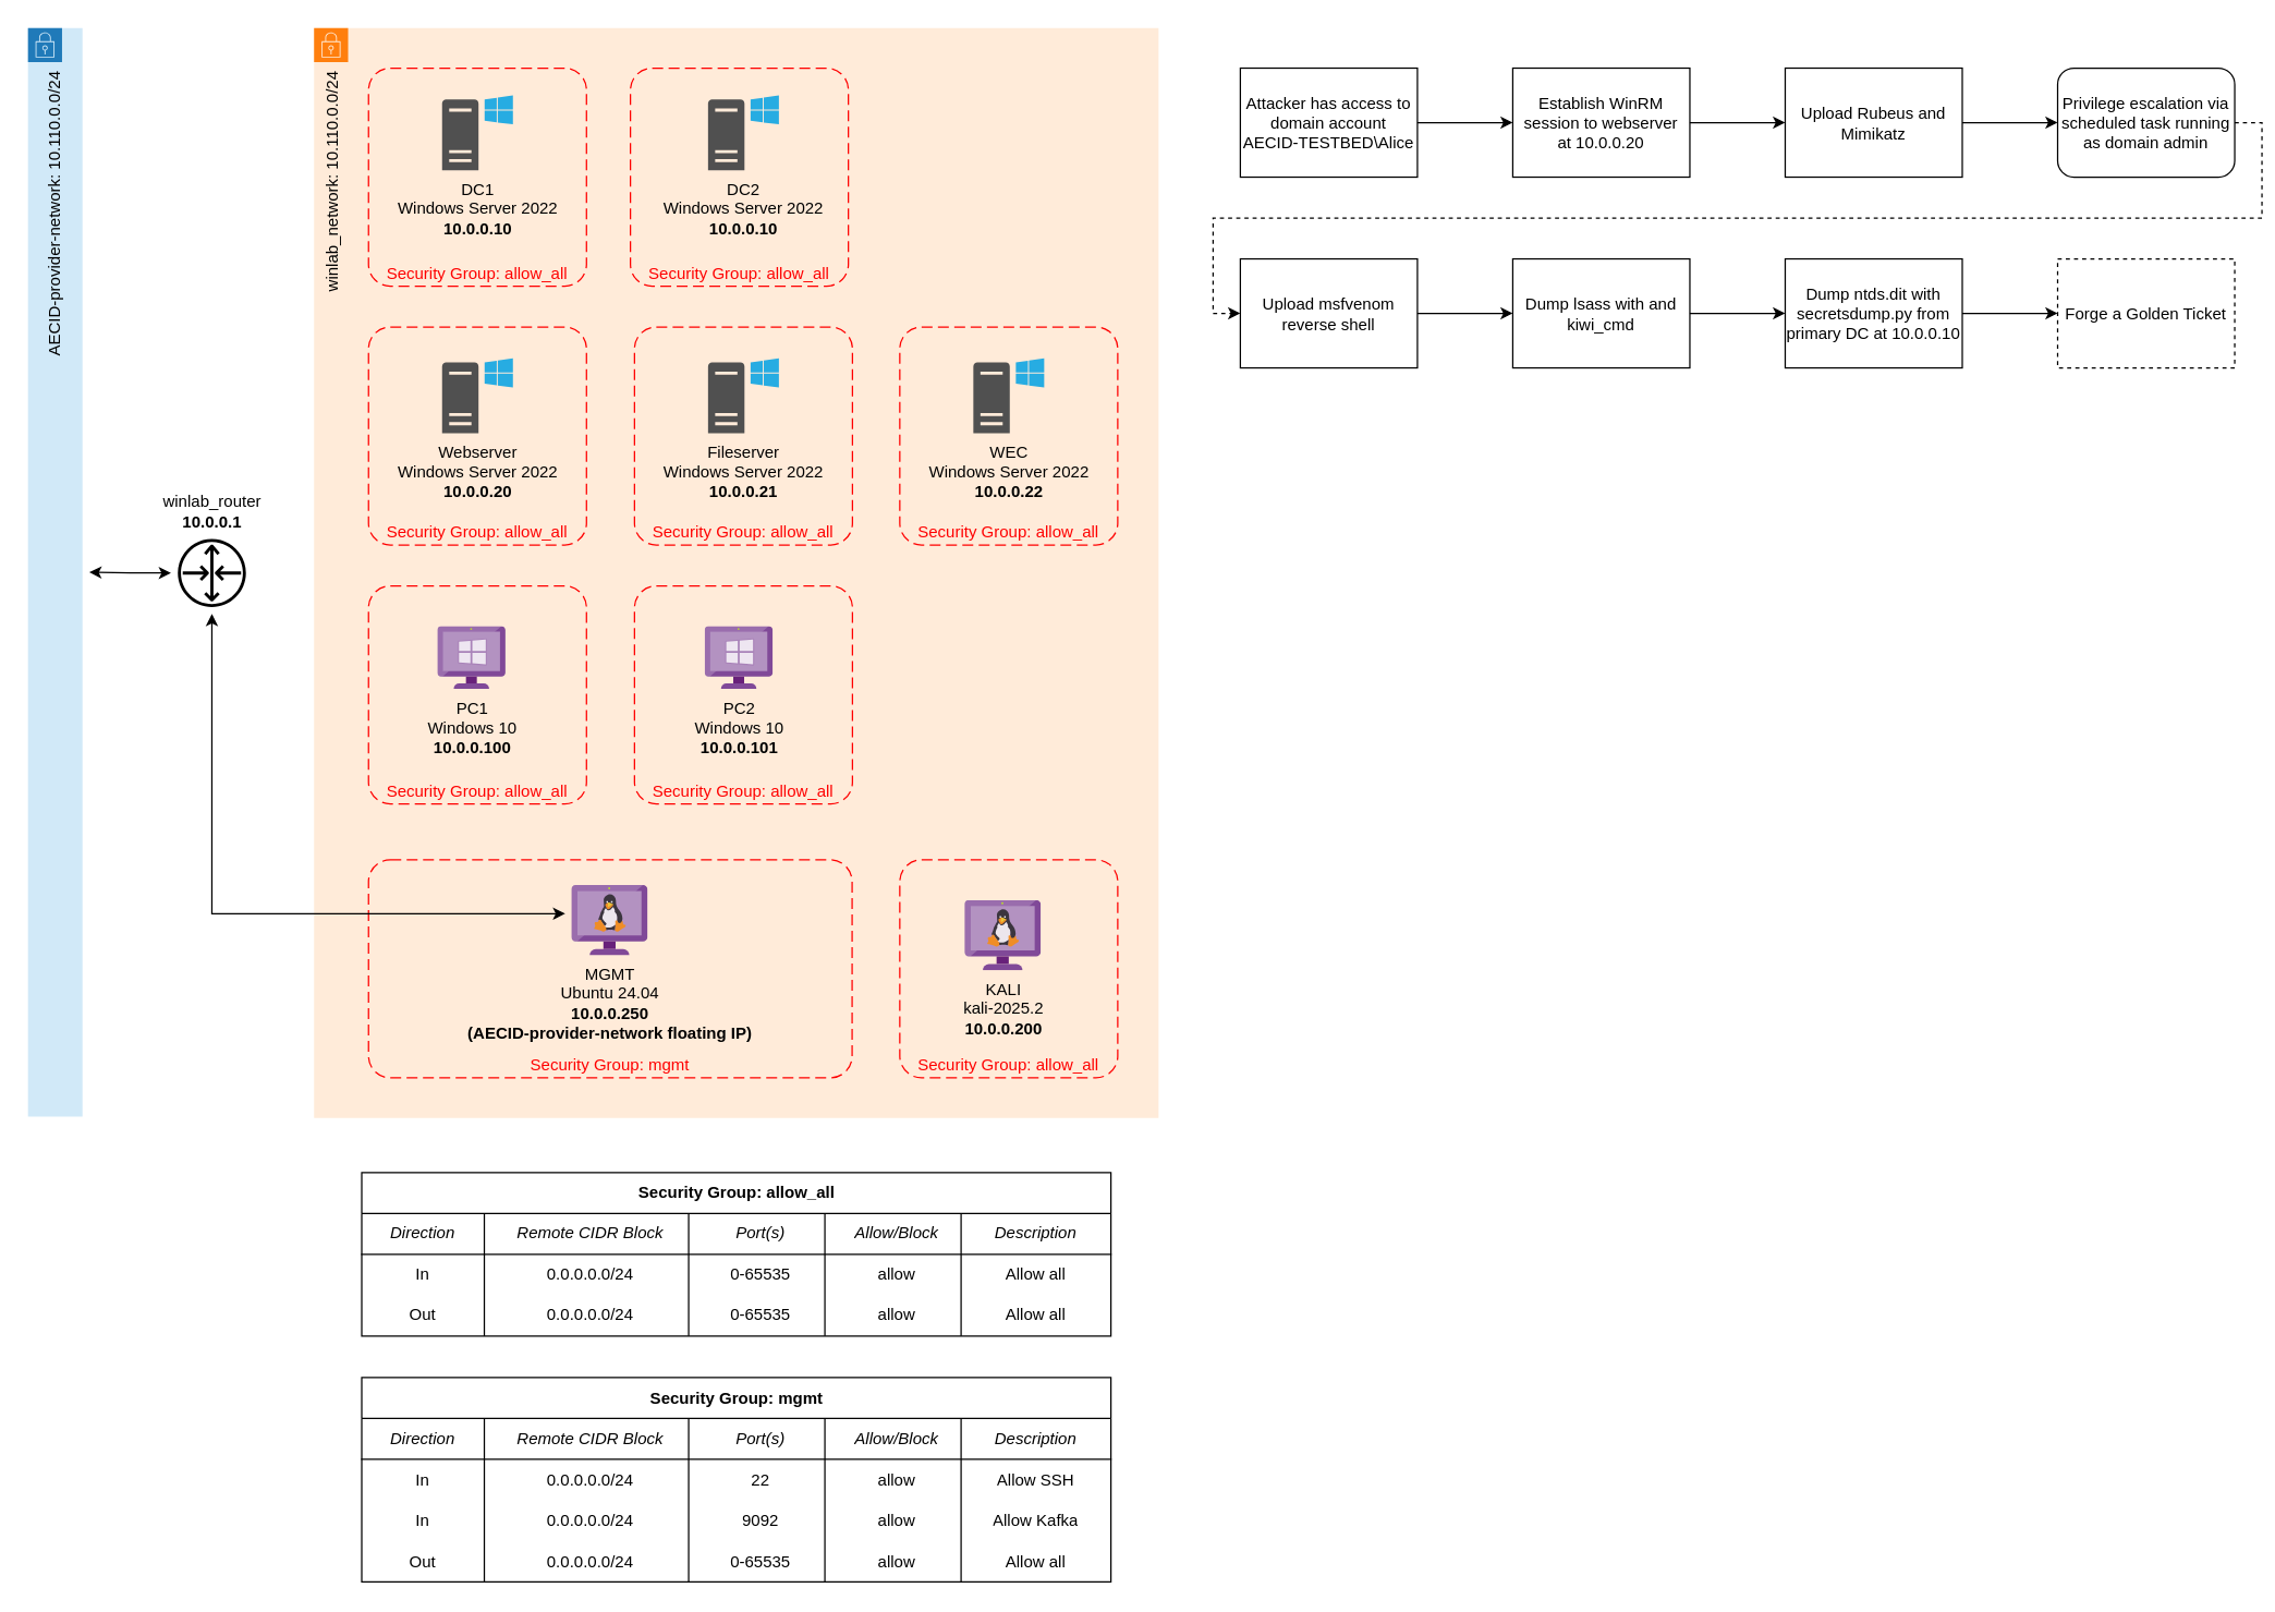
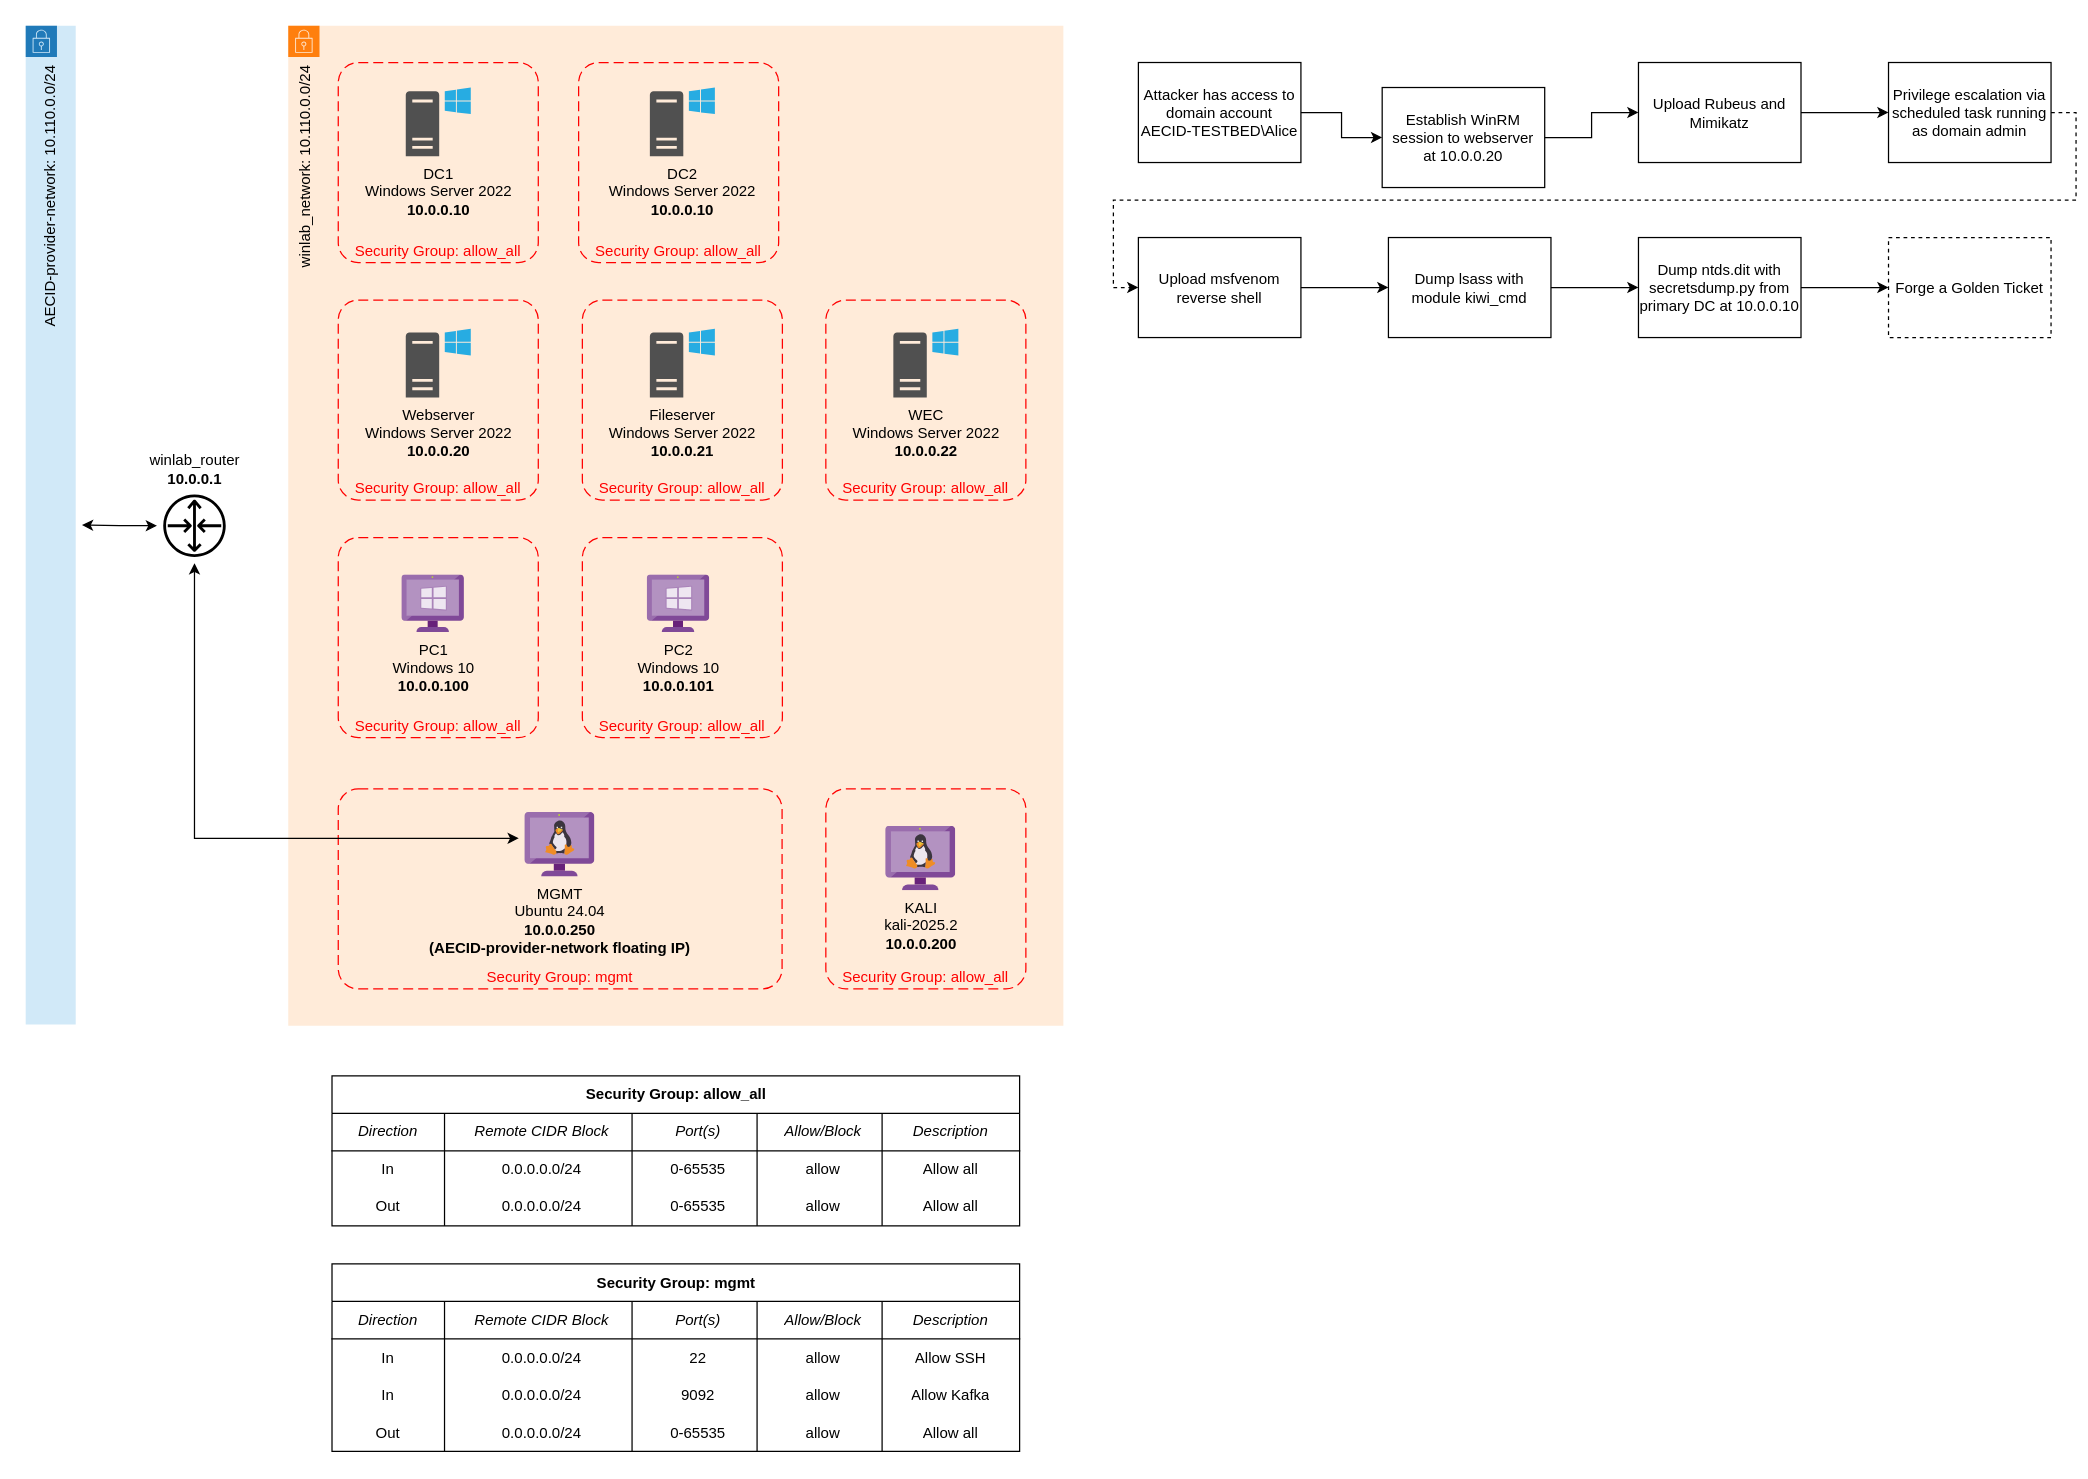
- <mxCell id="73" value="&lt;div&gt;Establish WinRM session to webserver&lt;/div&gt;&lt;div&gt;at 10.0.0.20&lt;/div&gt;" style="rounded=0;whiteSpace=wrap;html=1;fillColor=none;" vertex="1" parent="1"><mxGeometry x="1110" y="49.5" width="130" height="80" as="geometry" /></mxCell>
+ <mxCell id="73" value="&lt;div&gt;Establish WinRM session to webserver&lt;/div&gt;&lt;div&gt;at 10.0.0.20&lt;/div&gt;" style="rounded=0;whiteSpace=wrap;html=1;fillColor=none;" vertex="1" parent="1"><mxGeometry x="1105" y="69.5" width="130" height="80" as="geometry" /></mxCell>
- <mxCell id="75" value="Privilege escalation via scheduled task running as domain admin" style="whiteSpace=wrap;html=1;fillColor=none;rounded=1;" vertex="1" parent="1"><mxGeometry x="1510" y="49.5" width="130" height="80" as="geometry" /></mxCell>
+ <mxCell id="75" value="Privilege escalation via scheduled task running as domain admin" style="rounded=0;whiteSpace=wrap;html=1;fillColor=none;" vertex="1" parent="1"><mxGeometry x="1510" y="49.5" width="130" height="80" as="geometry" /></mxCell>
- <mxCell id="79" value="Dump lsass with and kiwi_cmd" style="rounded=0;whiteSpace=wrap;html=1;fillColor=none;" vertex="1" parent="1"><mxGeometry x="1110" y="189.5" width="130" height="80" as="geometry" /></mxCell>
+ <mxCell id="79" value="Dump lsass with module kiwi_cmd" style="rounded=0;whiteSpace=wrap;html=1;fillColor=none;" vertex="1" parent="1"><mxGeometry x="1110" y="189.5" width="130" height="80" as="geometry" /></mxCell>
